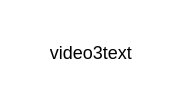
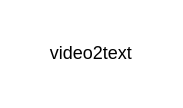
- <mxCell id="2" value="video3text" style="text;html=1;align=center;verticalAlign=middle;resizable=0;points=[];autosize=1;strokeColor=none;fillColor=none;" vertex="1" parent="1"><mxGeometry x="20" y="20" width="80" height="30" as="geometry" /></mxCell>
+ <mxCell id="2" value="video2text" style="text;html=1;align=center;verticalAlign=middle;resizable=0;points=[];autosize=1;strokeColor=none;fillColor=none;" vertex="1" parent="1"><mxGeometry x="20" y="20" width="80" height="30" as="geometry" /></mxCell>
